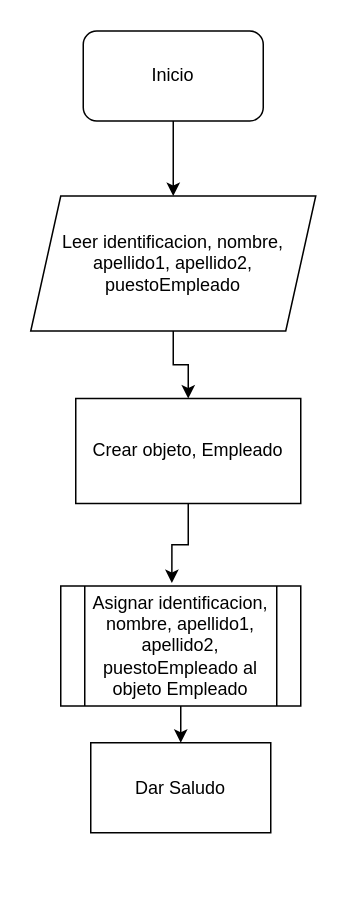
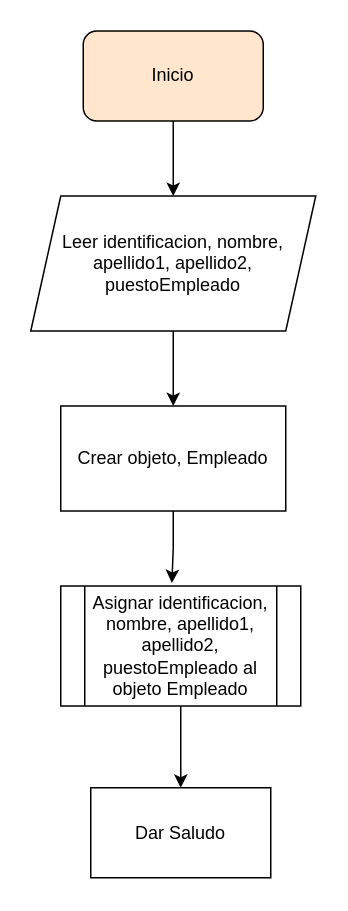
- <mxCell id="3" value="Inicio" style="rounded=1;whiteSpace=wrap;html=1;" vertex="1" parent="1"><mxGeometry x="55" y="20" width="120" height="60" as="geometry" /></mxCell>
+ <mxCell id="3" value="Inicio" style="rounded=1;whiteSpace=wrap;html=1;fillColor=#ffe6cc;" vertex="1" parent="1"><mxGeometry x="55" y="20" width="120" height="60" as="geometry" /></mxCell>
- <mxCell id="7" value="Crear objeto, Empleado" style="rounded=0;whiteSpace=wrap;html=1;" vertex="1" parent="1"><mxGeometry x="50" y="265" width="150" height="70" as="geometry" /></mxCell>
+ <mxCell id="7" value="Crear objeto, Empleado" style="rounded=0;whiteSpace=wrap;html=1;" vertex="1" parent="1"><mxGeometry x="40" y="270" width="150" height="70" as="geometry" /></mxCell>
- <mxCell id="10" value="Dar Saludo" style="rounded=0;whiteSpace=wrap;html=1;" vertex="1" parent="1"><mxGeometry x="60" y="494.5" width="120" height="60" as="geometry" /></mxCell>
+ <mxCell id="10" value="Dar Saludo" style="rounded=0;whiteSpace=wrap;html=1;" vertex="1" parent="1"><mxGeometry x="60" y="524.5" width="120" height="60" as="geometry" /></mxCell>
